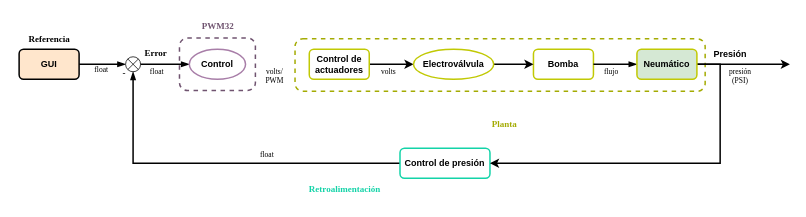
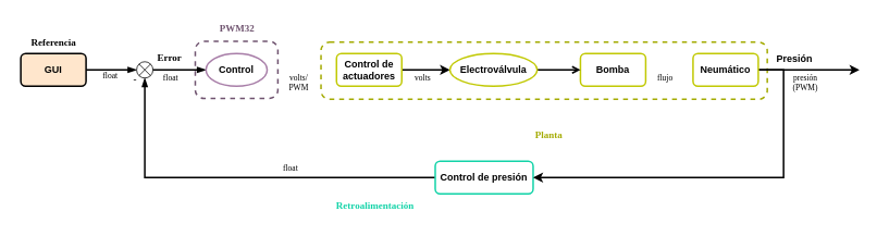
- <mxCell id="32" style="edgeStyle=orthogonalEdgeStyle;rounded=0;orthogonalLoop=1;jettySize=auto;html=1;entryX=0;entryY=0.5;entryDx=0;entryDy=0;strokeWidth=2;" edge="1" parent="1" source="33" target="9"><mxGeometry relative="1" as="geometry" /></mxCell>
+ <mxCell id="32" style="edgeStyle=orthogonalEdgeStyle;rounded=0;orthogonalLoop=1;jettySize=auto;html=1;entryX=0;entryY=0.5;entryDx=0;entryDy=0;strokeWidth=2;endArrow=open;" edge="1" parent="1" source="33" target="9"><mxGeometry relative="1" as="geometry" /></mxCell>
- <mxCell id="10" value="" style="endArrow=blockThin;html=1;rounded=0;endFill=1;strokeWidth=2;exitX=1;exitY=0.5;exitDx=0;exitDy=0;entryX=0;entryY=0.5;entryDx=0;entryDy=0;" parent="1" source="9" target="21" edge="1"><mxGeometry width="50" height="50" relative="1" as="geometry"><mxPoint x="573" y="85.1" as="sourcePoint" /><mxPoint x="593" y="85" as="targetPoint" /></mxGeometry></mxCell>
- <mxCell id="21" value="Neumático" style="rounded=1;whiteSpace=wrap;html=1;strokeWidth=2;fontStyle=1;strokeColor=#C1C904;fillColor=#d5e8d4;" parent="1" vertex="1"><mxGeometry x="849" y="65" width="80" height="40" as="geometry" /></mxCell>
+ <mxCell id="21" value="Neumático" style="rounded=1;whiteSpace=wrap;html=1;strokeWidth=2;fontStyle=1;strokeColor=#C1C904;" parent="1" vertex="1"><mxGeometry x="849" y="65" width="80" height="40" as="geometry" /></mxCell>
- <mxCell id="30" value="presión&lt;br&gt;(PSI)" style="text;html=1;strokeColor=none;fillColor=none;align=center;verticalAlign=middle;whiteSpace=wrap;rounded=0;fontStyle=0;fontSize=10;fontFamily=Verdana;" parent="1" vertex="1"><mxGeometry x="957" y="85" width="60" height="30" as="geometry" /></mxCell>
+ <mxCell id="30" value="presión&lt;br&gt;(PWM)" style="text;html=1;strokeColor=none;fillColor=none;align=center;verticalAlign=middle;whiteSpace=wrap;rounded=0;fontStyle=0;fontSize=10;fontFamily=Verdana;" parent="1" vertex="1"><mxGeometry x="957" y="85" width="60" height="30" as="geometry" /></mxCell>
